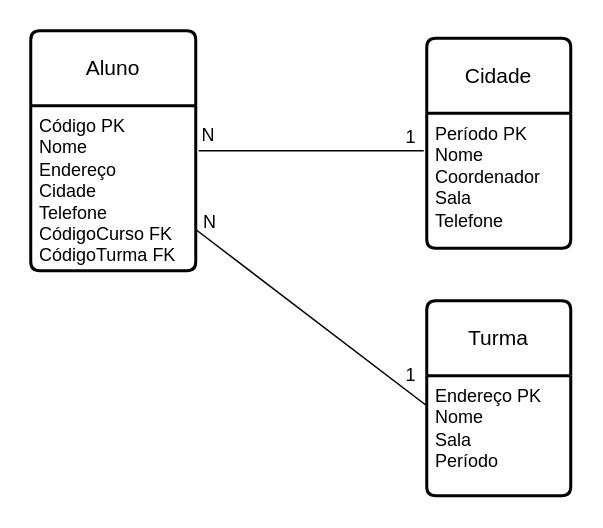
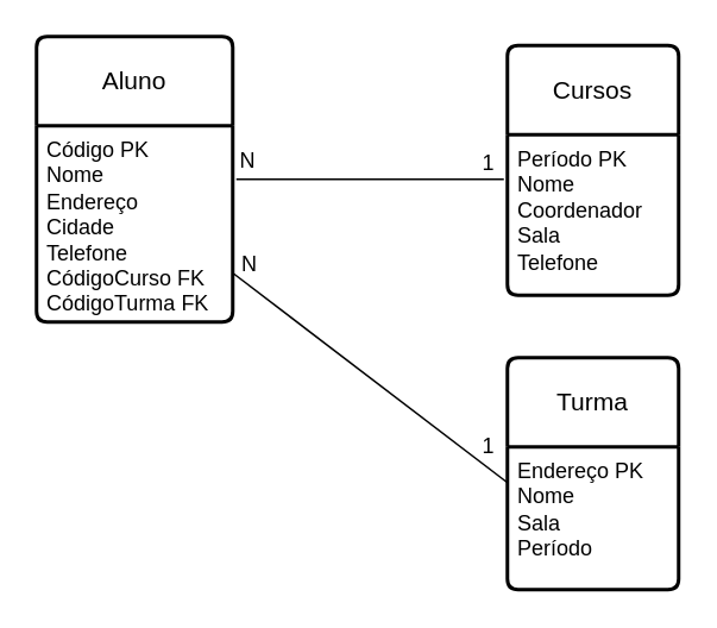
- <mxCell id="4" value="Cidade" style="swimlane;childLayout=stackLayout;horizontal=1;startSize=50;horizontalStack=0;rounded=1;fontSize=14;fontStyle=0;strokeWidth=2;resizeParent=0;resizeLast=1;shadow=0;dashed=0;align=center;arcSize=4;whiteSpace=wrap;html=1;" parent="1" vertex="1"><mxGeometry x="284" y="25" width="96" height="140" as="geometry" /></mxCell>
+ <mxCell id="4" value="Cursos" style="swimlane;childLayout=stackLayout;horizontal=1;startSize=50;horizontalStack=0;rounded=1;fontSize=14;fontStyle=0;strokeWidth=2;resizeParent=0;resizeLast=1;shadow=0;dashed=0;align=center;arcSize=4;whiteSpace=wrap;html=1;" parent="1" vertex="1"><mxGeometry x="284" y="25" width="96" height="140" as="geometry" /></mxCell>
